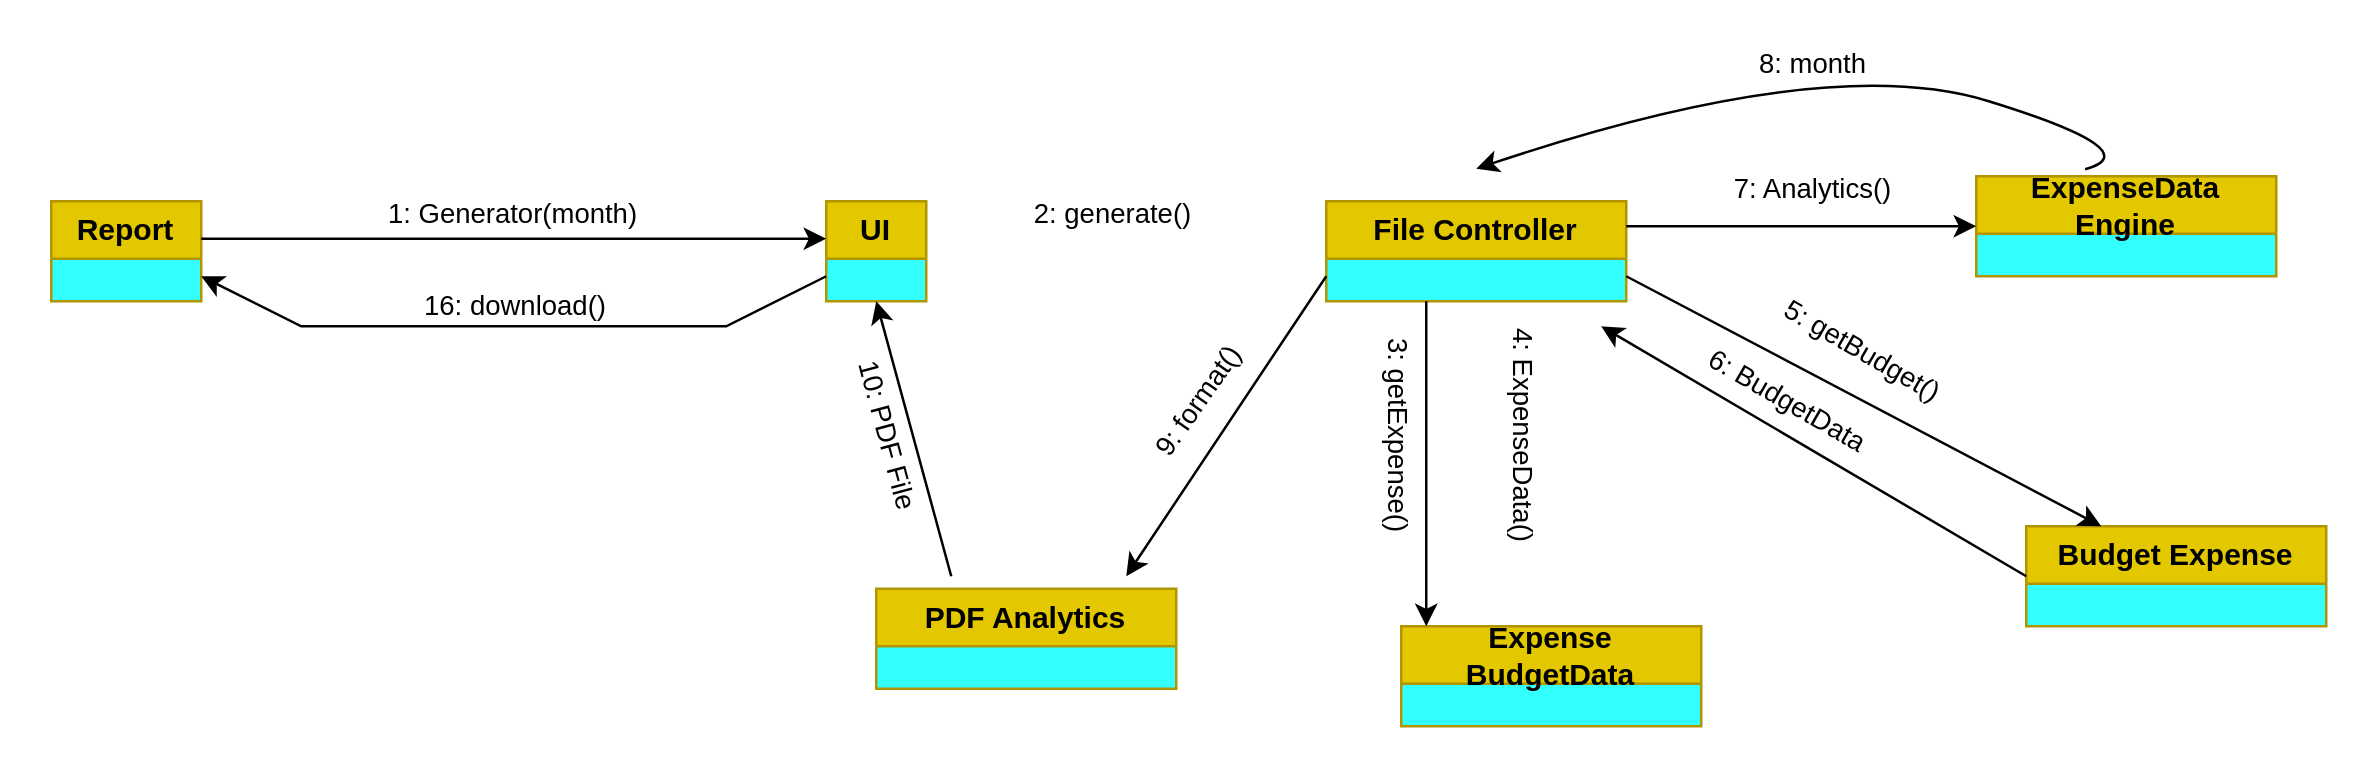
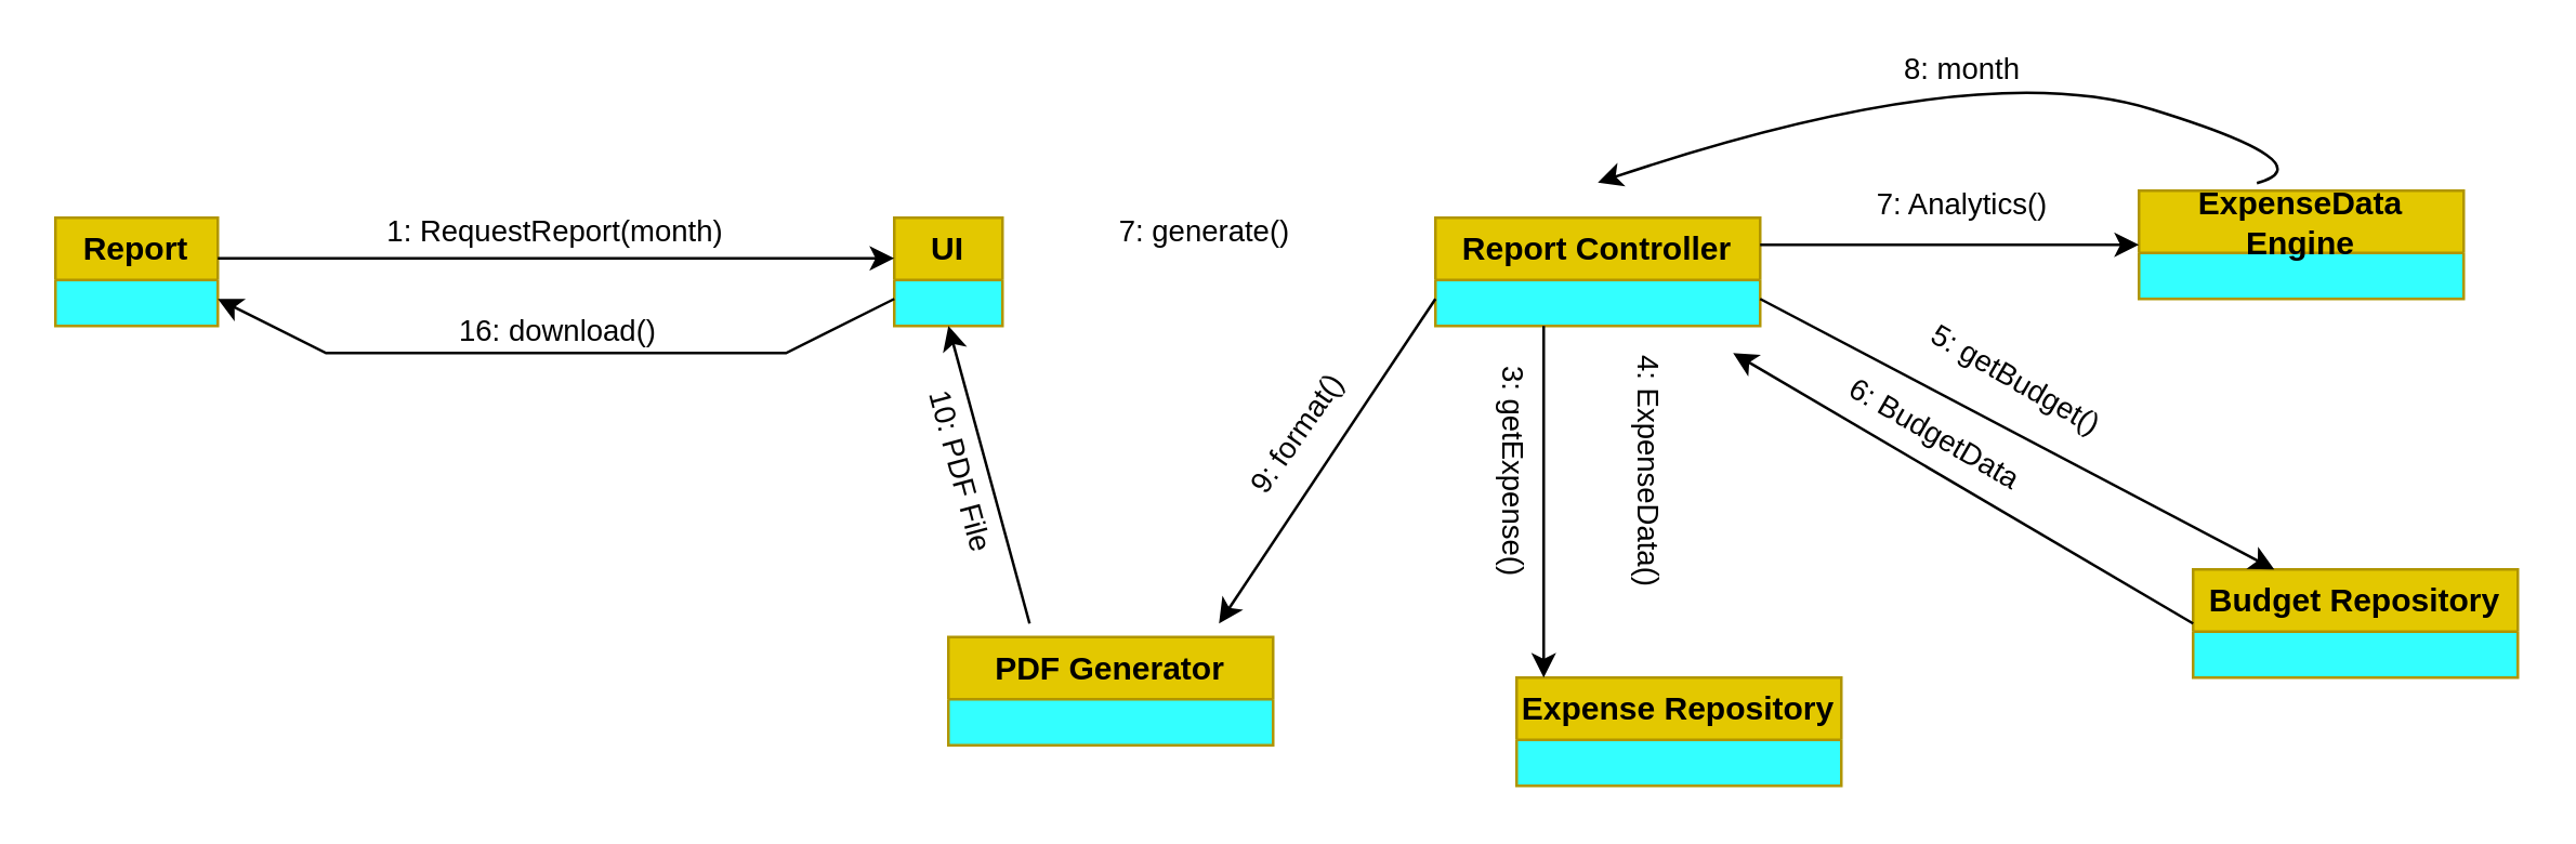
- <mxCell id="10" value="1: Generator(month)" style="text;html=1;align=center;verticalAlign=middle;whiteSpace=wrap;rounded=0;fontSize=11;" vertex="1" parent="1"><mxGeometry x="90" y="80" width="230" height="10" as="geometry" /></mxCell>
+ <mxCell id="10" value="1: RequestReport(month)" style="text;html=1;align=center;verticalAlign=middle;whiteSpace=wrap;rounded=0;fontSize=11;" vertex="1" parent="1"><mxGeometry x="90" y="80" width="230" height="10" as="geometry" /></mxCell>
- <mxCell id="13" value="2: generate()" style="text;html=1;align=center;verticalAlign=middle;whiteSpace=wrap;rounded=0;fontSize=11;" vertex="1" parent="1"><mxGeometry x="330" y="80" width="230" height="10" as="geometry" /></mxCell>
+ <mxCell id="13" value="7: generate()" style="text;html=1;align=center;verticalAlign=middle;whiteSpace=wrap;rounded=0;fontSize=11;" vertex="1" parent="1"><mxGeometry x="330" y="80" width="230" height="10" as="geometry" /></mxCell>
- <mxCell id="4" value="File Controller" style="swimlane;whiteSpace=wrap;html=1;fillColor=#e3c800;fontColor=#000000;strokeColor=#B09500;fillStyle=solid;rounded=0;labelBackgroundColor=none;swimlaneFillColor=light-dark(#33FFFF,#662B2B);" vertex="1" parent="1"><mxGeometry x="530" y="80" width="120" height="40" as="geometry" /></mxCell>
+ <mxCell id="4" value="Report Controller" style="swimlane;whiteSpace=wrap;html=1;fillColor=#e3c800;fontColor=#000000;strokeColor=#B09500;fillStyle=solid;rounded=0;labelBackgroundColor=none;swimlaneFillColor=light-dark(#33FFFF,#662B2B);" vertex="1" parent="1"><mxGeometry x="530" y="80" width="120" height="40" as="geometry" /></mxCell>
- <mxCell id="6" value="Budget Expense" style="swimlane;whiteSpace=wrap;html=1;fillColor=#e3c800;fontColor=#000000;strokeColor=#B09500;fillStyle=solid;rounded=0;labelBackgroundColor=none;swimlaneFillColor=light-dark(#33FFFF,#662B2B);" vertex="1" parent="1"><mxGeometry x="810" y="210" width="120" height="40" as="geometry" /></mxCell>
+ <mxCell id="6" value="Budget Repository" style="swimlane;whiteSpace=wrap;html=1;fillColor=#e3c800;fontColor=#000000;strokeColor=#B09500;fillStyle=solid;rounded=0;labelBackgroundColor=none;swimlaneFillColor=light-dark(#33FFFF,#662B2B);" vertex="1" parent="1"><mxGeometry x="810" y="210" width="120" height="40" as="geometry" /></mxCell>
- <mxCell id="8" value="PDF Analytics" style="swimlane;whiteSpace=wrap;html=1;fillColor=#e3c800;fontColor=#000000;strokeColor=#B09500;fillStyle=solid;rounded=0;labelBackgroundColor=none;swimlaneFillColor=light-dark(#33FFFF,#662B2B);" vertex="1" parent="1"><mxGeometry x="350" y="235" width="120" height="40" as="geometry" /></mxCell>
+ <mxCell id="8" value="PDF Generator" style="swimlane;whiteSpace=wrap;html=1;fillColor=#e3c800;fontColor=#000000;strokeColor=#B09500;fillStyle=solid;rounded=0;labelBackgroundColor=none;swimlaneFillColor=light-dark(#33FFFF,#662B2B);" vertex="1" parent="1"><mxGeometry x="350" y="235" width="120" height="40" as="geometry" /></mxCell>
- <mxCell id="7" value="Expense BudgetData" style="swimlane;whiteSpace=wrap;html=1;fillColor=#e3c800;fontColor=#000000;strokeColor=#B09500;fillStyle=solid;rounded=0;labelBackgroundColor=none;swimlaneFillColor=light-dark(#33FFFF,#662B2B);" vertex="1" parent="1"><mxGeometry x="560" y="250" width="120" height="40" as="geometry" /></mxCell>
+ <mxCell id="7" value="Expense Repository" style="swimlane;whiteSpace=wrap;html=1;fillColor=#e3c800;fontColor=#000000;strokeColor=#B09500;fillStyle=solid;rounded=0;labelBackgroundColor=none;swimlaneFillColor=light-dark(#33FFFF,#662B2B);" vertex="1" parent="1"><mxGeometry x="560" y="250" width="120" height="40" as="geometry" /></mxCell>
